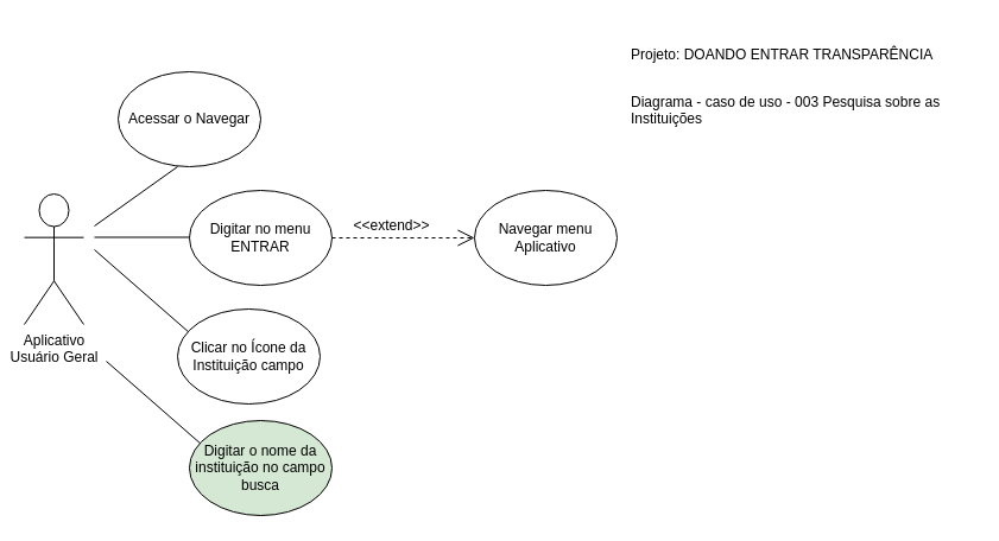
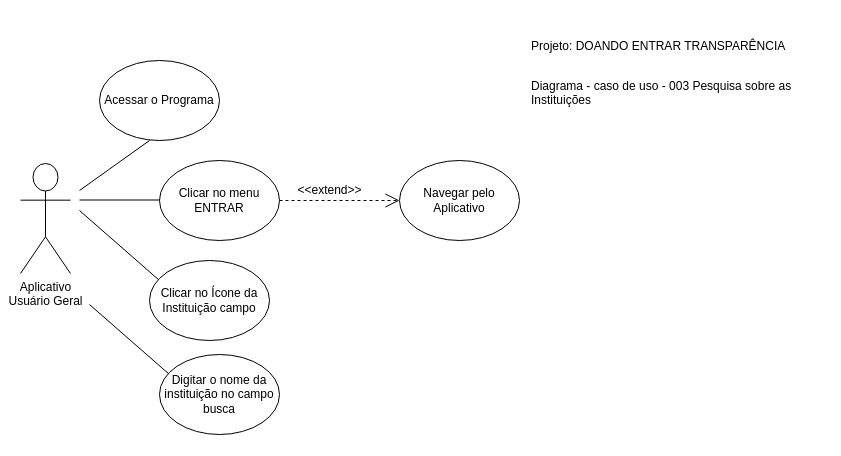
- <mxCell id="5" value="Acessar o Navegar" style="ellipse;whiteSpace=wrap;html=1;" vertex="1" parent="1"><mxGeometry x="99" y="60" width="120" height="80" as="geometry" /></mxCell>
+ <mxCell id="5" value="Acessar o Programa" style="ellipse;whiteSpace=wrap;html=1;" vertex="1" parent="1"><mxGeometry x="99" y="60" width="120" height="80" as="geometry" /></mxCell>
- <mxCell id="7" value="Digitar no menu ENTRAR" style="ellipse;whiteSpace=wrap;html=1;" vertex="1" parent="1"><mxGeometry x="159" y="160" width="120" height="80" as="geometry" /></mxCell>
+ <mxCell id="7" value="Clicar no menu ENTRAR" style="ellipse;whiteSpace=wrap;html=1;" vertex="1" parent="1"><mxGeometry x="159" y="160" width="120" height="80" as="geometry" /></mxCell>
- <mxCell id="3" value="&lt;font style=&quot;vertical-align: inherit&quot;&gt;&lt;font style=&quot;vertical-align: inherit&quot;&gt;Navegar menu Aplicativo&lt;/font&gt;&lt;/font&gt;" style="ellipse;whiteSpace=wrap;html=1;" vertex="1" parent="1"><mxGeometry x="399" y="160" width="120" height="80" as="geometry" /></mxCell>
+ <mxCell id="3" value="&lt;font style=&quot;vertical-align: inherit&quot;&gt;&lt;font style=&quot;vertical-align: inherit&quot;&gt;Navegar pelo Aplicativo&lt;/font&gt;&lt;/font&gt;" style="ellipse;whiteSpace=wrap;html=1;" vertex="1" parent="1"><mxGeometry x="399" y="160" width="120" height="80" as="geometry" /></mxCell>
- <mxCell id="15" value="&lt;font style=&quot;vertical-align: inherit&quot;&gt;&lt;font style=&quot;vertical-align: inherit&quot;&gt;&lt;font style=&quot;vertical-align: inherit&quot;&gt;&lt;font style=&quot;vertical-align: inherit&quot;&gt;Digitar o nome da instituição no campo busca&lt;/font&gt;&lt;/font&gt;&lt;br&gt;&lt;/font&gt;&lt;/font&gt;" style="ellipse;whiteSpace=wrap;html=1;fillColor=#d5e8d4;" vertex="1" parent="1"><mxGeometry x="159" y="354" width="120" height="80" as="geometry" /></mxCell>
+ <mxCell id="15" value="&lt;font style=&quot;vertical-align: inherit&quot;&gt;&lt;font style=&quot;vertical-align: inherit&quot;&gt;&lt;font style=&quot;vertical-align: inherit&quot;&gt;&lt;font style=&quot;vertical-align: inherit&quot;&gt;Digitar o nome da instituição no campo busca&lt;/font&gt;&lt;/font&gt;&lt;br&gt;&lt;/font&gt;&lt;/font&gt;" style="ellipse;whiteSpace=wrap;html=1;" vertex="1" parent="1"><mxGeometry x="159" y="354" width="120" height="80" as="geometry" /></mxCell>
